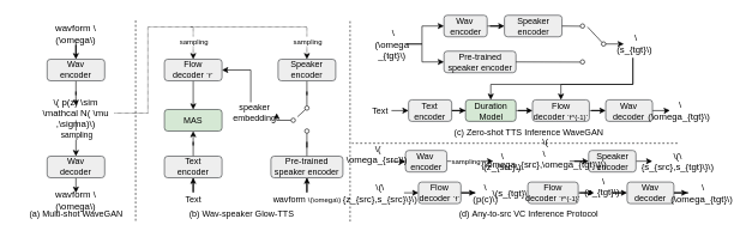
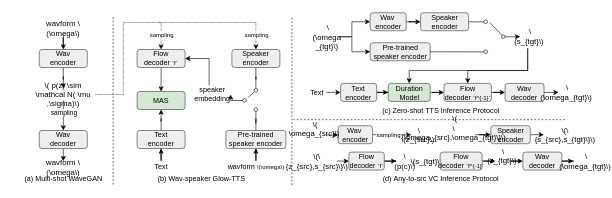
- <mxCell id="51" value="&lt;font style=&quot;font-size: 12px;&quot;&gt;&lt;font style=&quot;font-size: 12px;&quot;&gt;(c)&amp;nbsp;&lt;/font&gt;&lt;span style=&quot;font-size: 12px;&quot;&gt;Zero-shot TTS Inference WaveGAN&lt;/span&gt;&lt;/font&gt;" style="text;html=1;align=center;verticalAlign=middle;resizable=0;points=[];autosize=1;fontSize=12;" parent="1" vertex="1"><mxGeometry x="629" y="175" width="210" height="20" as="geometry" /></mxCell>
+ <mxCell id="51" value="&lt;font style=&quot;font-size: 12px;&quot;&gt;&lt;font style=&quot;font-size: 12px;&quot;&gt;(c)&amp;nbsp;&lt;/font&gt;&lt;span style=&quot;font-size: 12px;&quot;&gt;Zero-shot TTS Inference Protocol&lt;/span&gt;&lt;/font&gt;" style="text;html=1;align=center;verticalAlign=middle;resizable=0;points=[];autosize=1;fontSize=12;" parent="1" vertex="1"><mxGeometry x="629" y="175" width="210" height="20" as="geometry" /></mxCell>
